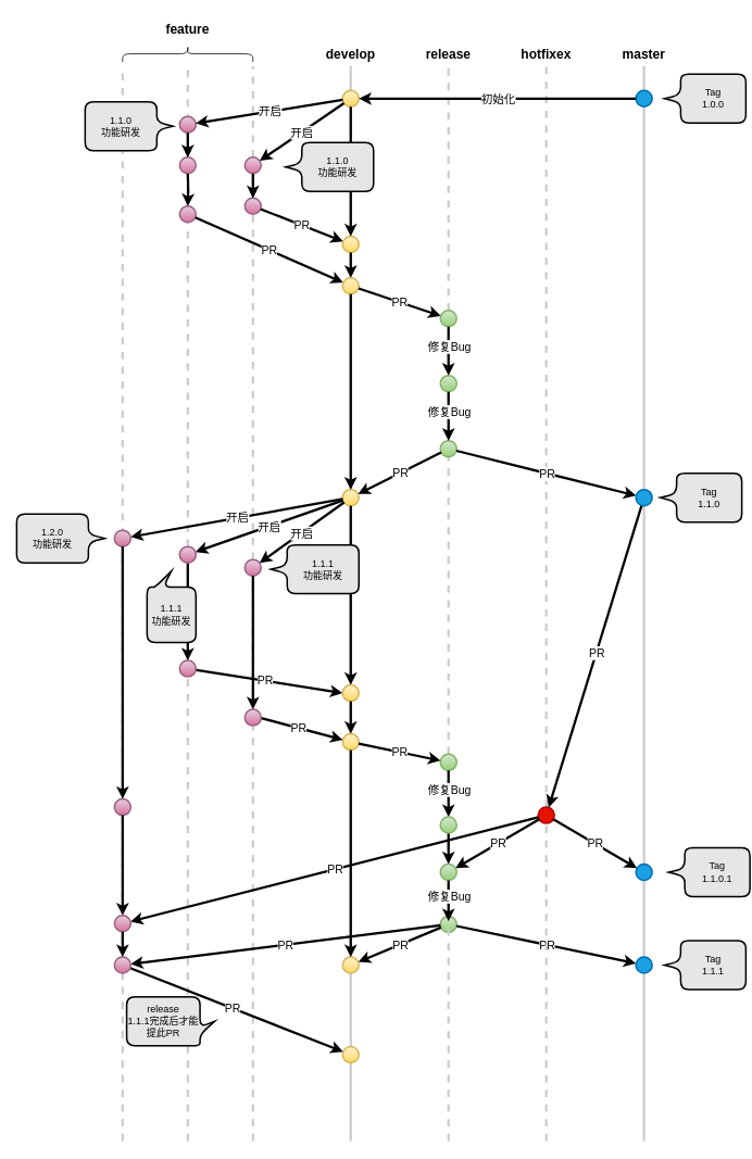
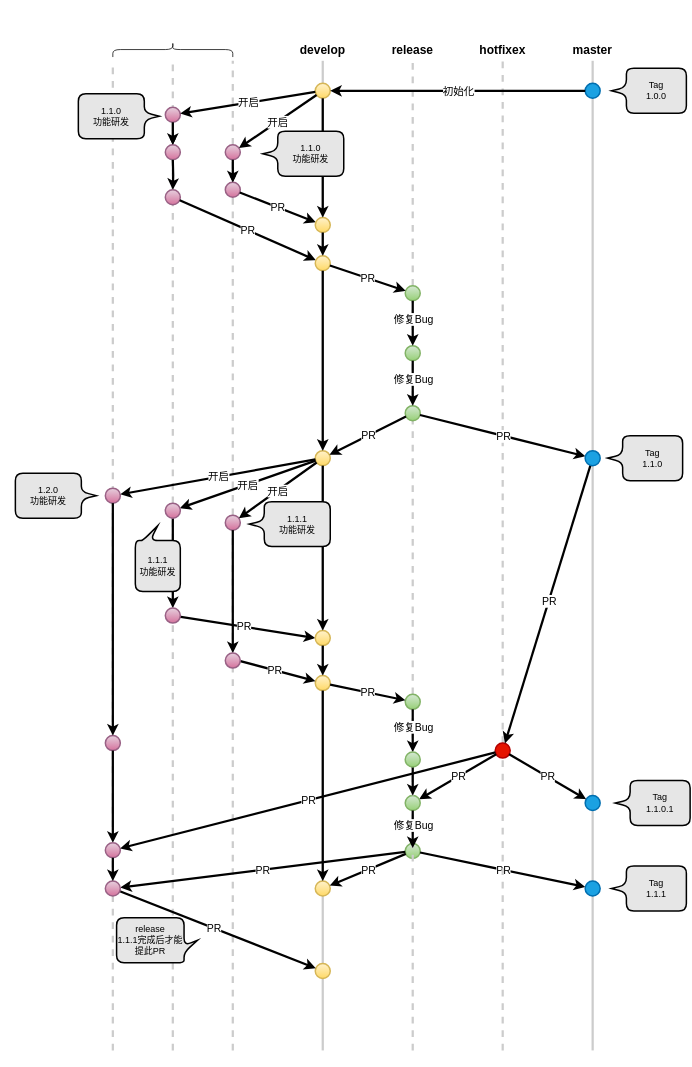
- <mxCell id="11" value="feature" style="text;html=1;strokeColor=none;fillColor=none;align=center;verticalAlign=middle;whiteSpace=wrap;rounded=0;fontStyle=1;fontSize=16;" vertex="1" parent="1"><mxGeometry x="200" y="20" width="60" height="30" as="geometry" /></mxCell>
